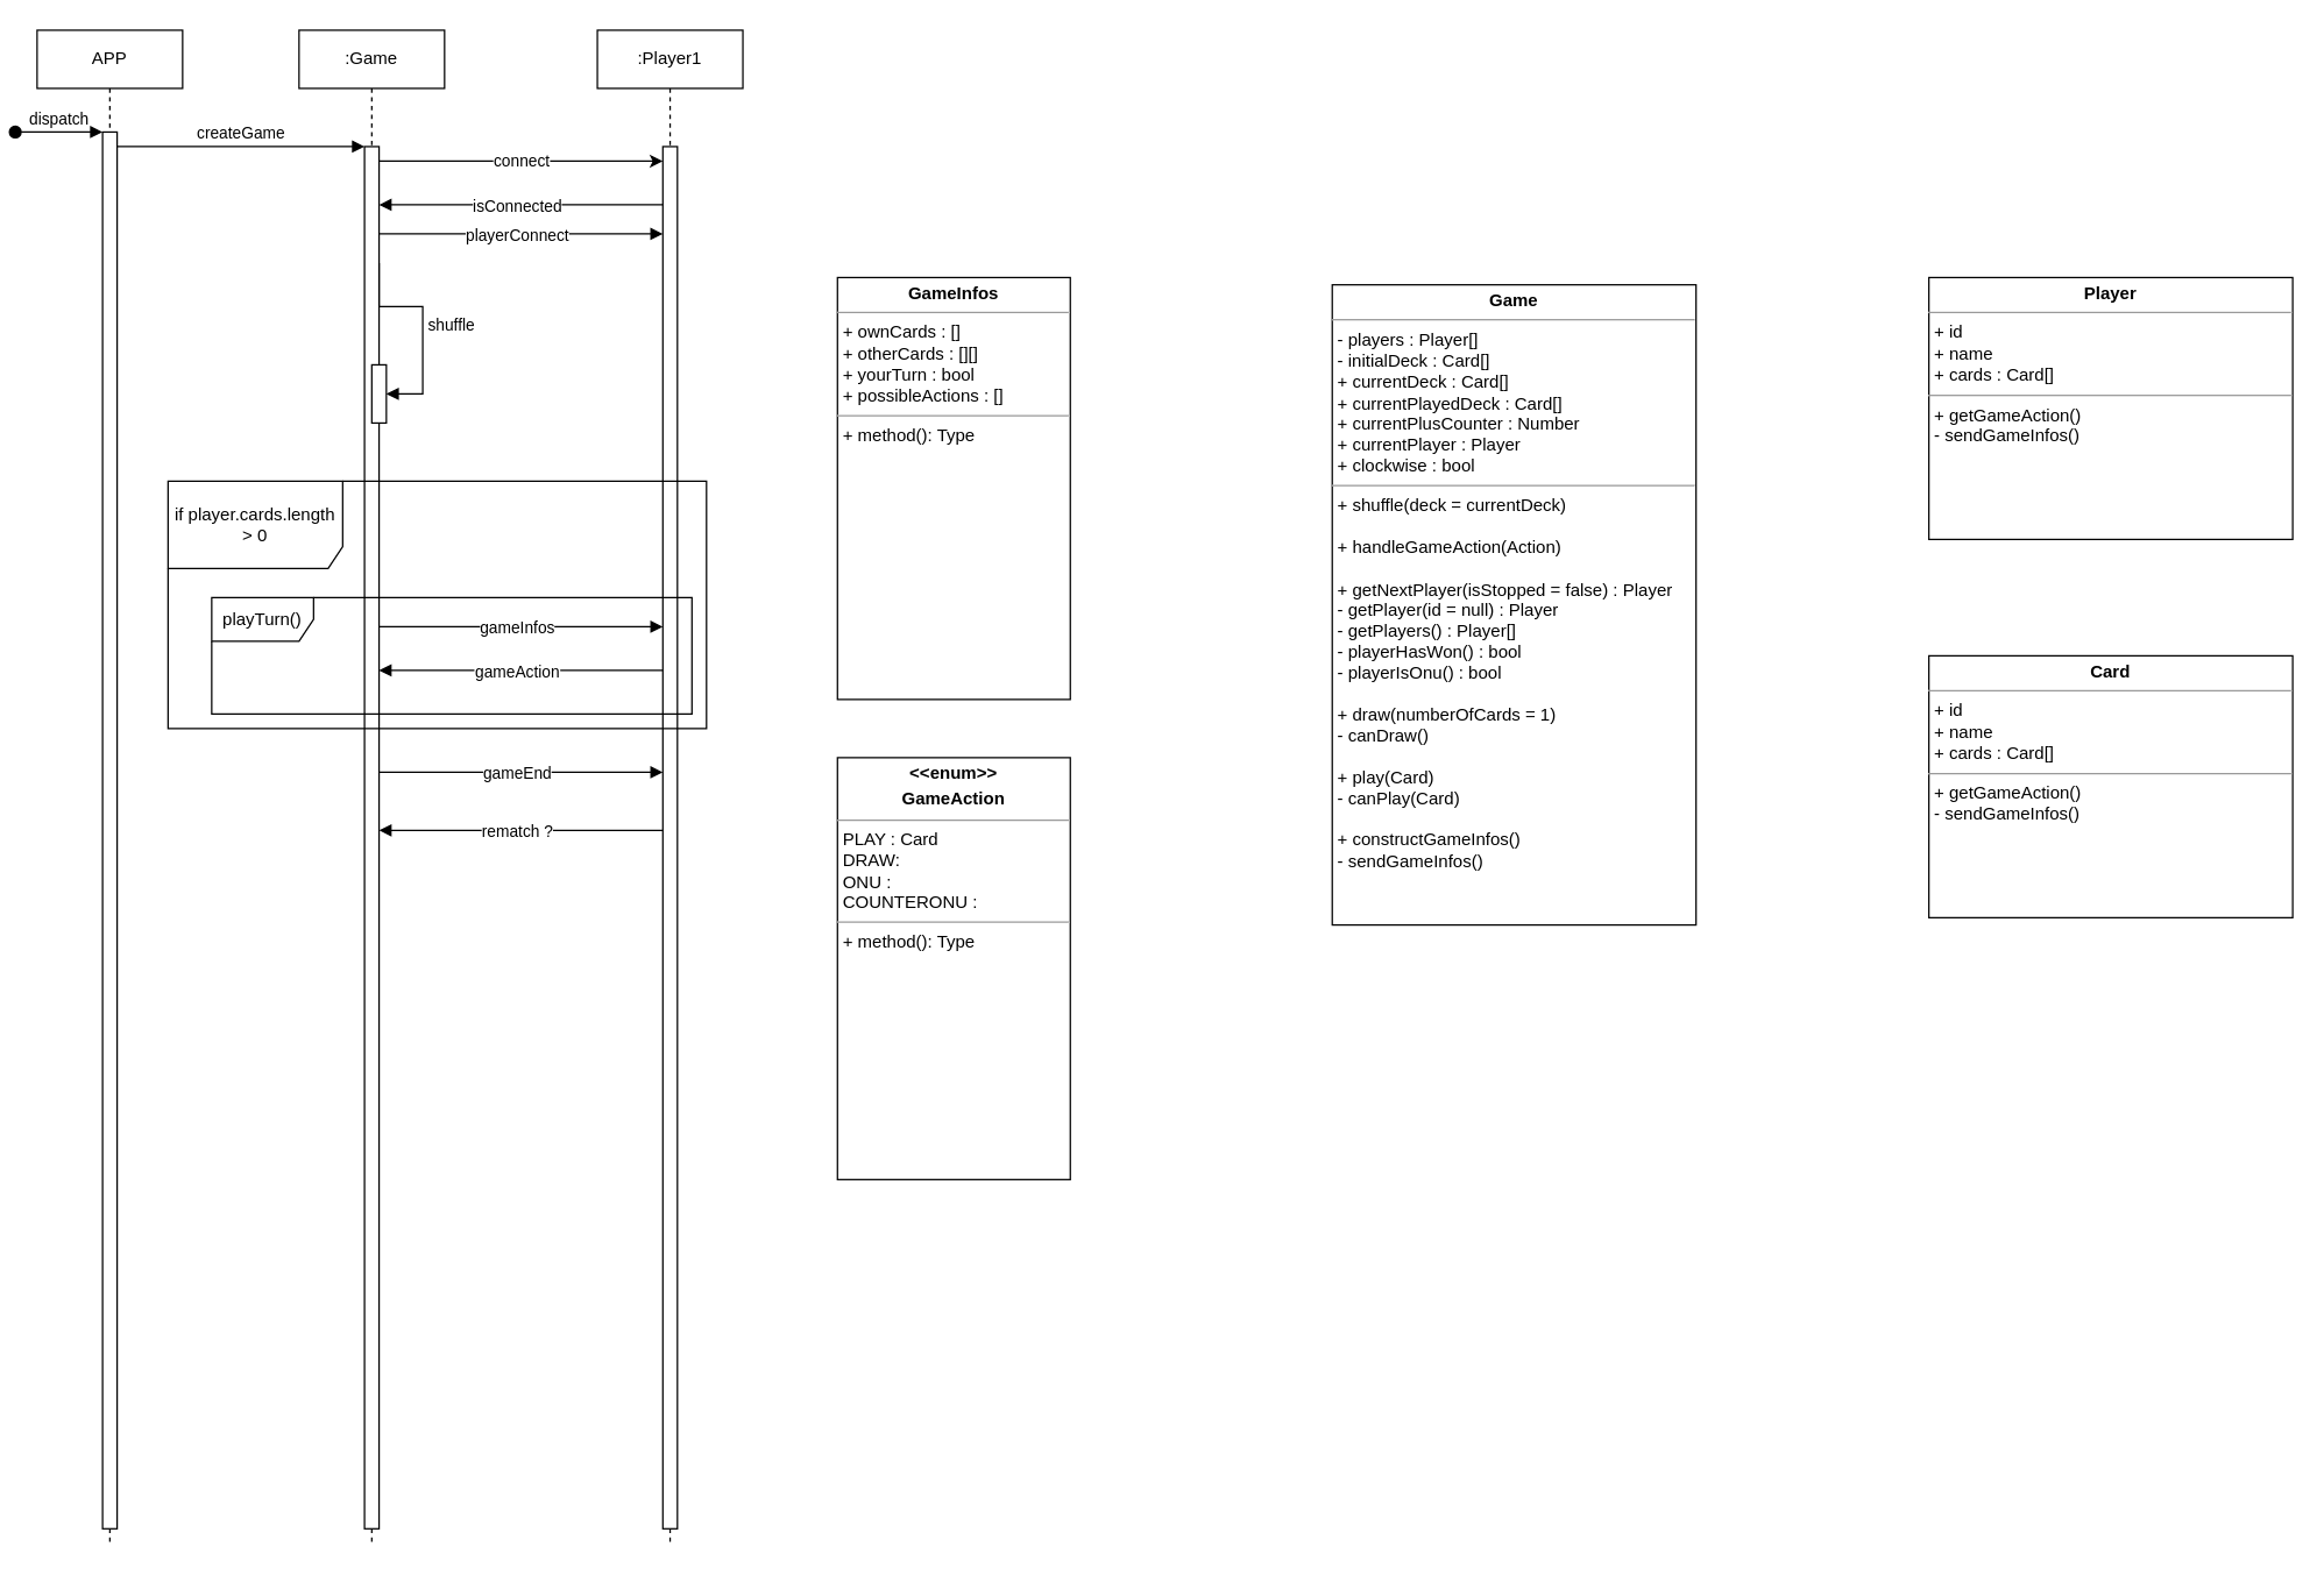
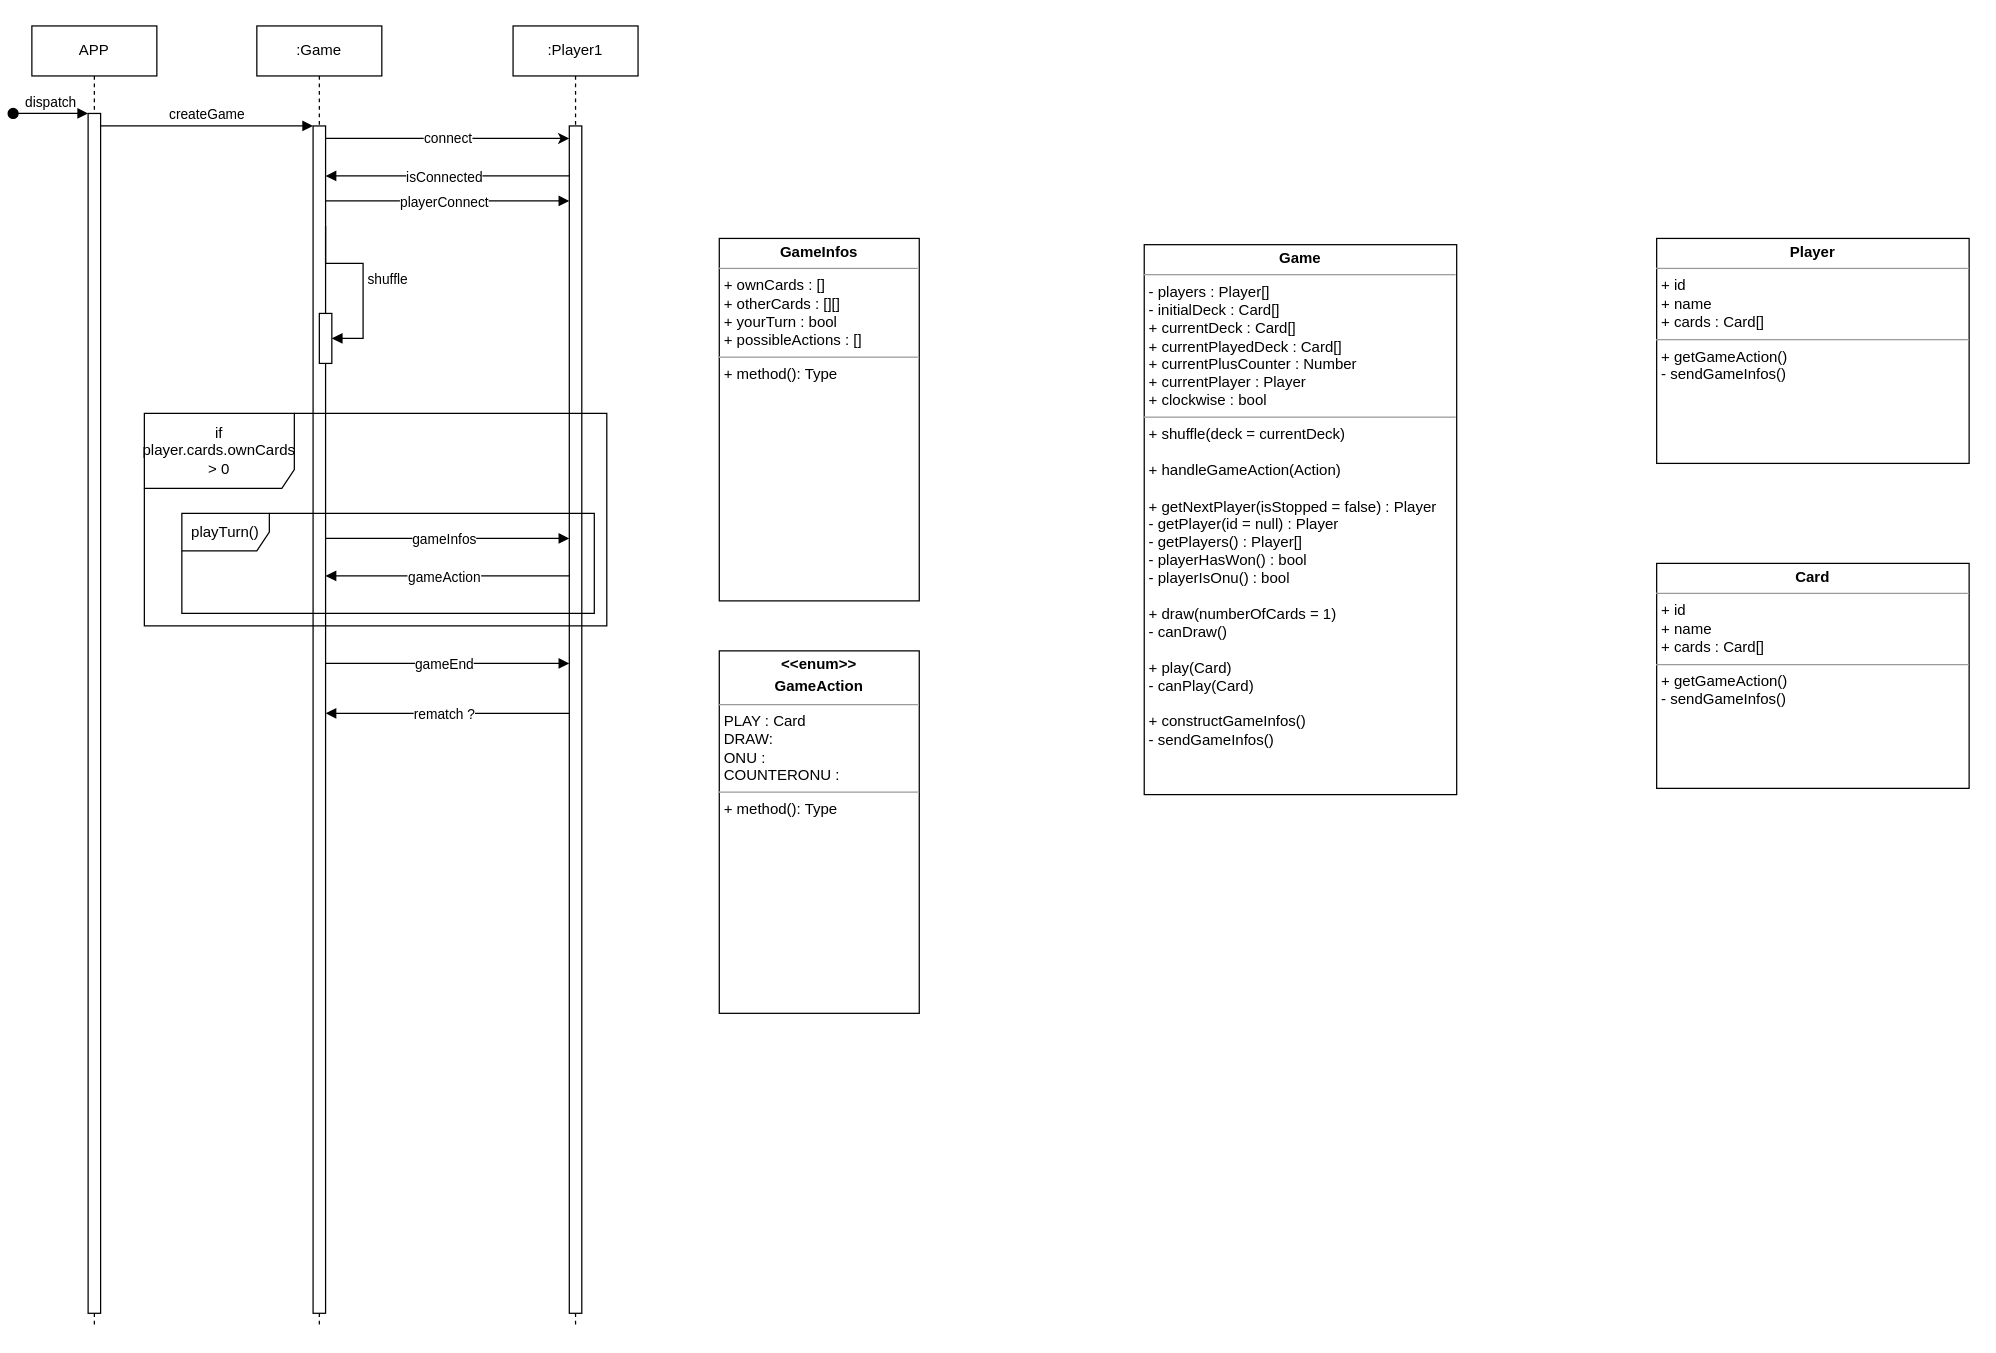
- <mxCell id="19" value="if player.cards.length&lt;br&gt;&amp;gt; 0" style="shape=umlFrame;whiteSpace=wrap;html=1;pointerEvents=0;width=120;height=60;" vertex="1" parent="1"><mxGeometry x="110" y="330" width="370" height="170" as="geometry" /></mxCell>
+ <mxCell id="19" value="if player.cards.ownCards&lt;br&gt;&amp;gt; 0" style="shape=umlFrame;whiteSpace=wrap;html=1;pointerEvents=0;width=120;height=60;" vertex="1" parent="1"><mxGeometry x="110" y="330" width="370" height="170" as="geometry" /></mxCell>
